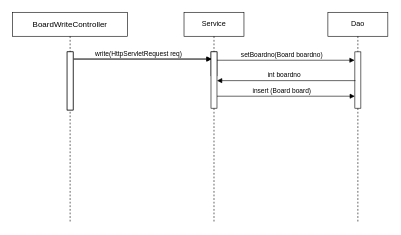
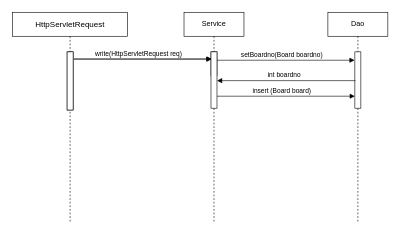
- <mxCell id="6" value="&lt;span style=&quot;font-size: 10pt ; font-family: &amp;#34;arial&amp;#34;&quot;&gt;BoardWriteController&lt;/span&gt;" style="shape=umlLifeline;perimeter=lifelinePerimeter;whiteSpace=wrap;html=1;container=1;collapsible=0;recursiveResize=0;outlineConnect=0;" parent="1" vertex="1"><mxGeometry x="20" y="20" width="192" height="350" as="geometry" /></mxCell>
+ <mxCell id="6" value="&lt;span style=&quot;font-size: 10pt ; font-family: &amp;#34;arial&amp;#34;&quot;&gt;HttpServletRequest&lt;/span&gt;" style="shape=umlLifeline;perimeter=lifelinePerimeter;whiteSpace=wrap;html=1;container=1;collapsible=0;recursiveResize=0;outlineConnect=0;" parent="1" vertex="1"><mxGeometry x="20" y="20" width="192" height="350" as="geometry" /></mxCell>
